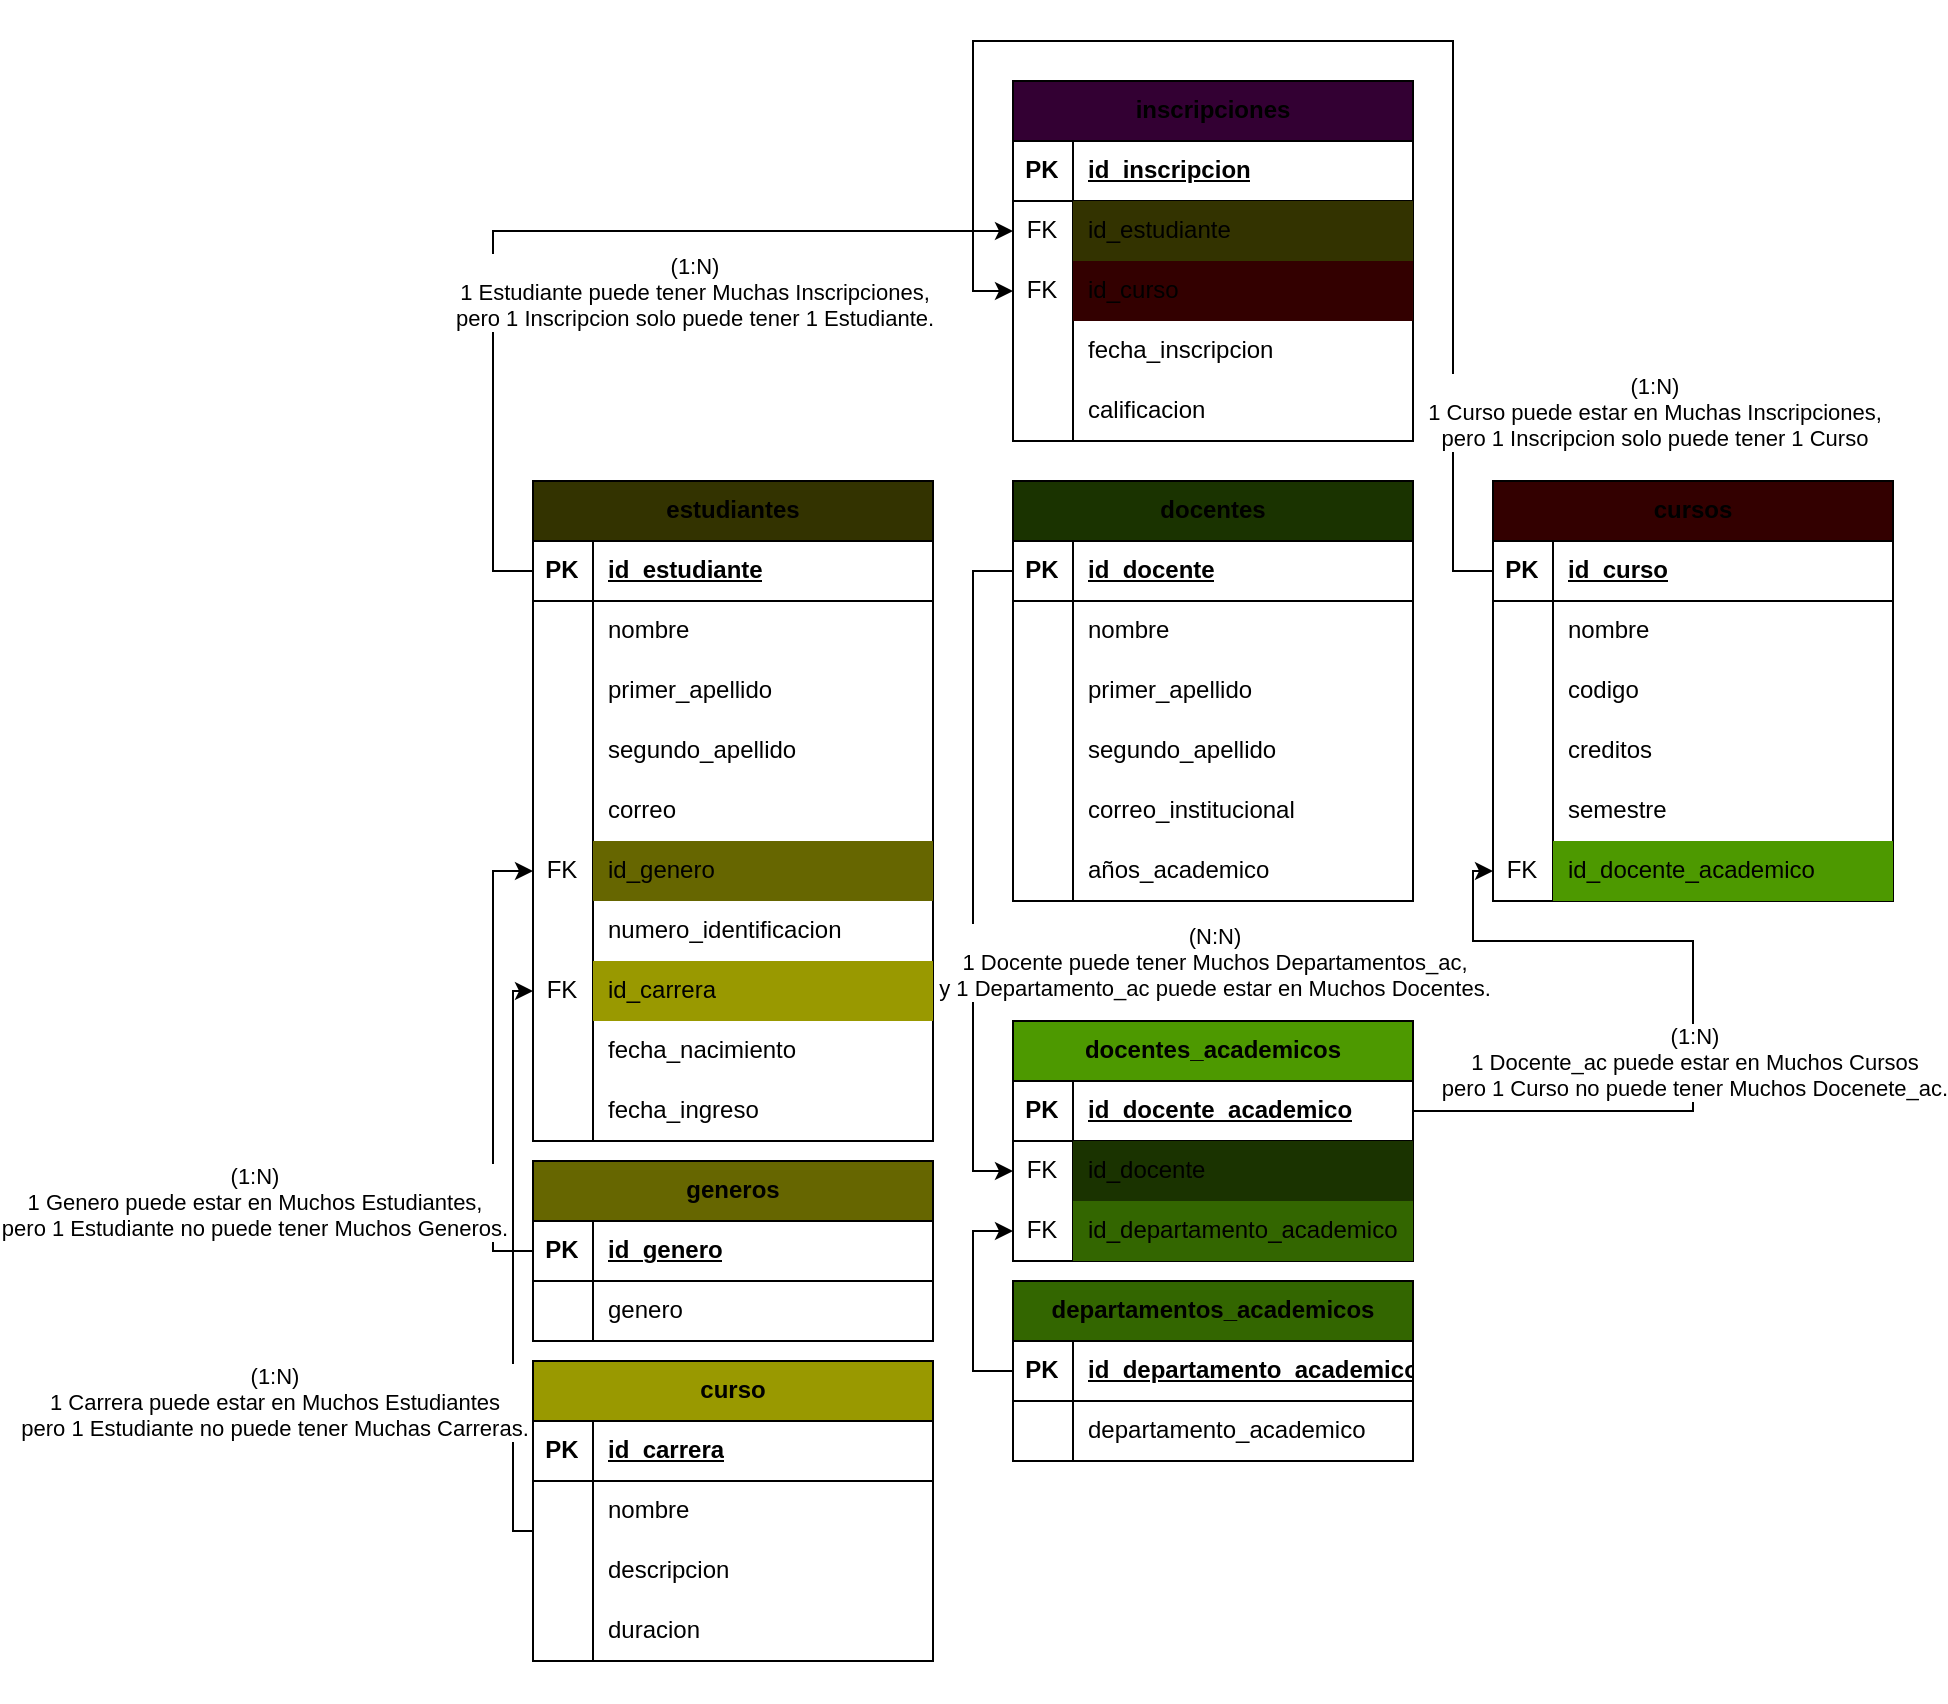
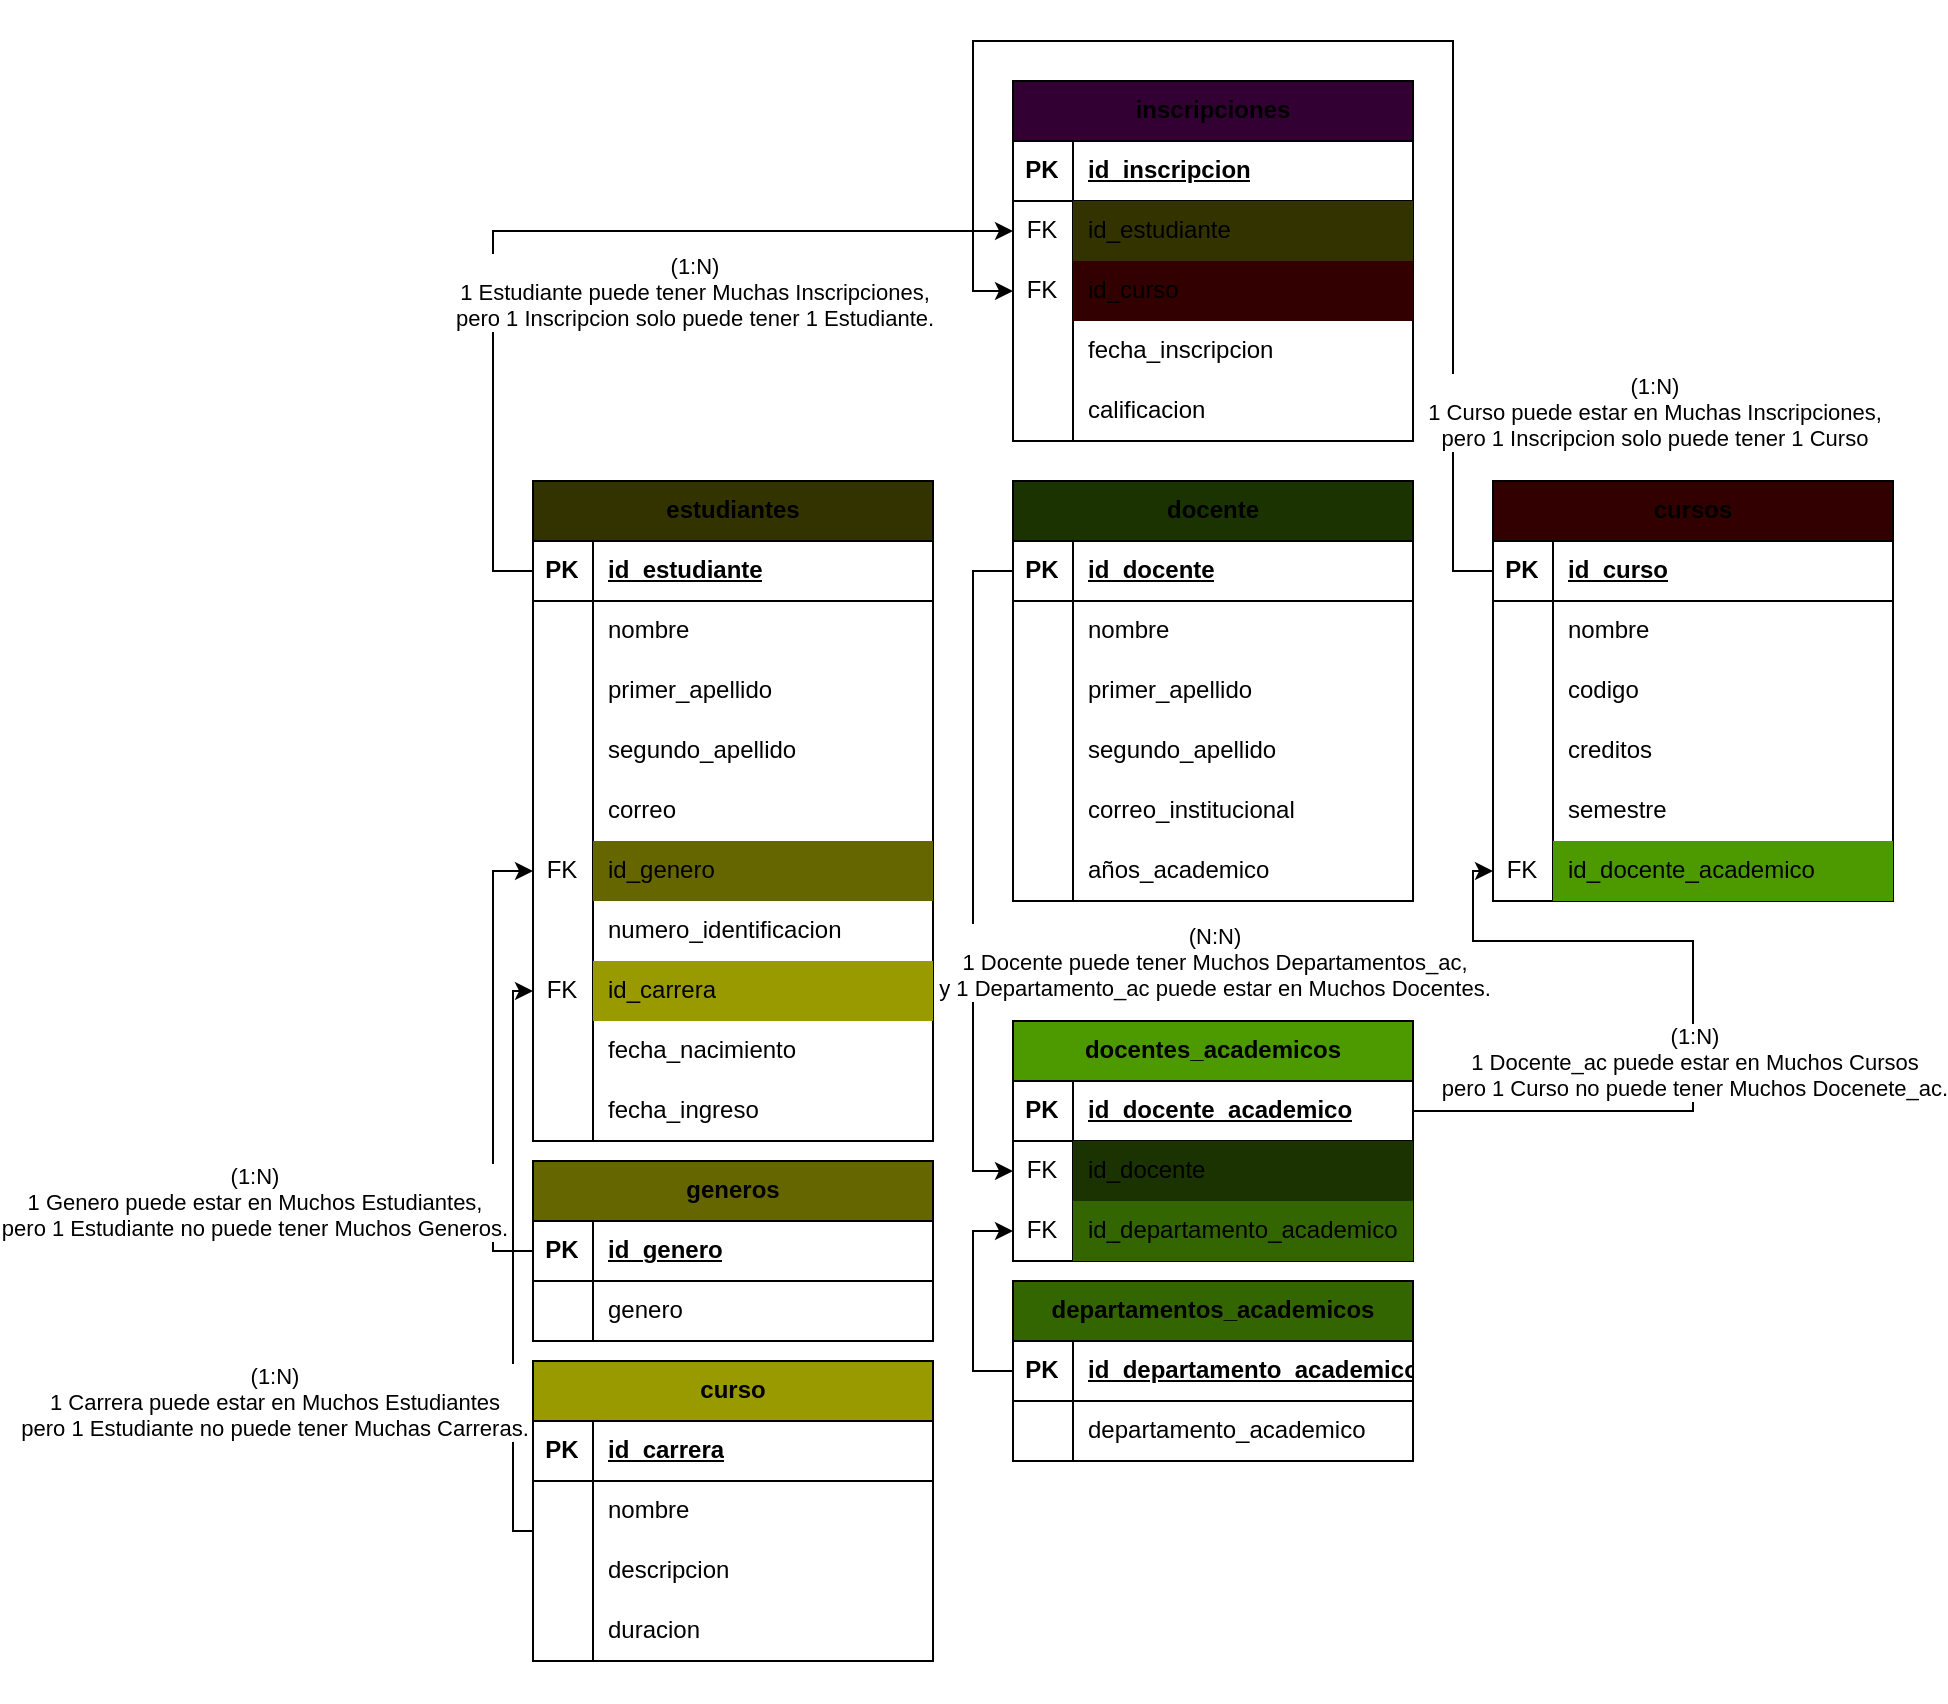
- <mxCell id="33" value="docentes" style="shape=table;startSize=30;container=1;collapsible=1;childLayout=tableLayout;fixedRows=1;rowLines=0;fontStyle=1;align=center;resizeLast=1;html=1;fillColor=#1A3300;" vertex="1" parent="1"><mxGeometry x="280" y="240" width="200" height="210" as="geometry" /></mxCell>
+ <mxCell id="33" value="docente" style="shape=table;startSize=30;container=1;collapsible=1;childLayout=tableLayout;fixedRows=1;rowLines=0;fontStyle=1;align=center;resizeLast=1;html=1;fillColor=#1A3300;" vertex="1" parent="1"><mxGeometry x="280" y="240" width="200" height="210" as="geometry" /></mxCell>
